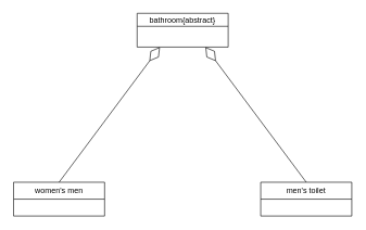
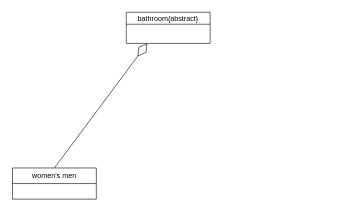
- <mxCell id="6" value="" style="endArrow=diamondThin;endFill=0;endSize=24;html=1;rounded=0;exitX=0.5;exitY=0;exitDx=0;exitDy=0;entryX=0.75;entryY=1;entryDx=0;entryDy=0;" edge="1" parent="1" source="4" target="2"><mxGeometry width="160" relative="1" as="geometry"><mxPoint x="210" y="200" as="sourcePoint" /><mxPoint x="370" y="200" as="targetPoint" /></mxGeometry></mxCell>
- <mxCell id="4" value="men's toilet" style="swimlane;fontStyle=0;childLayout=stackLayout;horizontal=1;startSize=26;fillColor=none;horizontalStack=0;resizeParent=1;resizeParentMax=0;resizeLast=0;collapsible=1;marginBottom=0;" vertex="1" parent="1"><mxGeometry x="400" y="280" width="140" height="52" as="geometry" /></mxCell>
